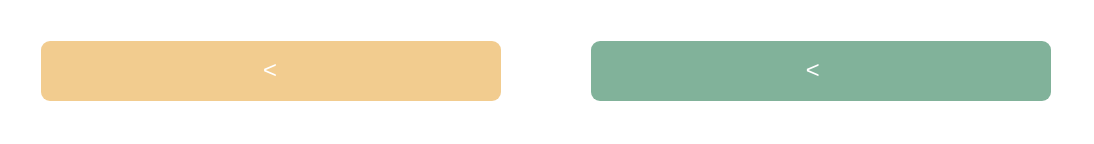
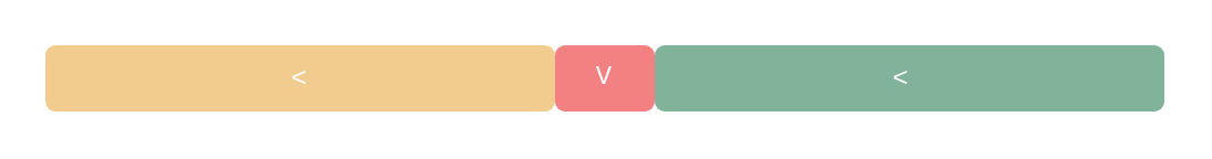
+ <mxCell id="2" value="V" style="rounded=1;whiteSpace=wrap;html=1;strokeColor=none;shadow=0;glass=0;comic=0;gradientColor=none;fontFamily=Courier New;fontColor=#FFFFFF;fillColor=#f38181;" vertex="1" parent="1"><mxGeometry x="250" y="20" width="45" height="30" as="geometry" /></mxCell>
